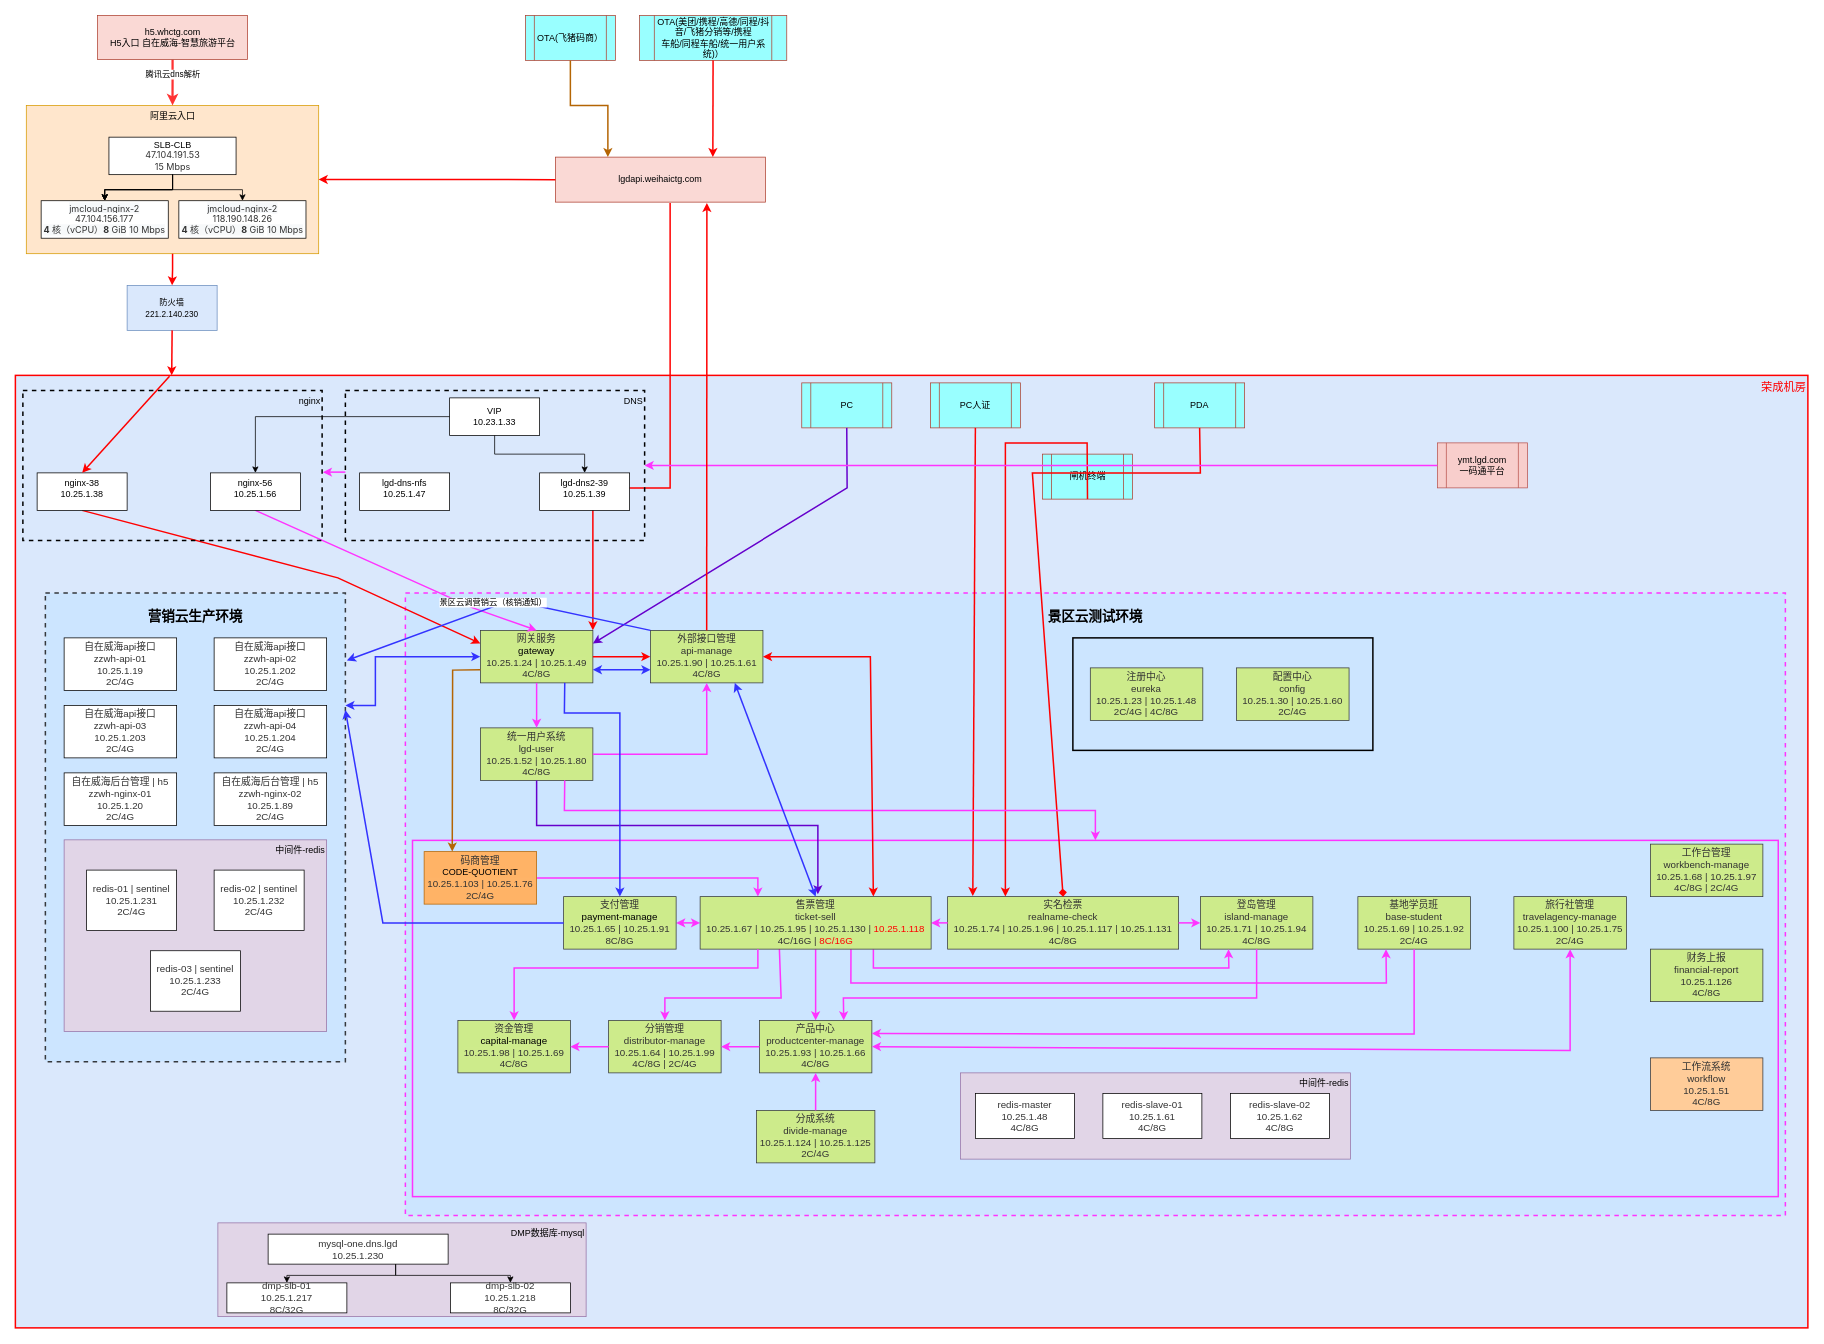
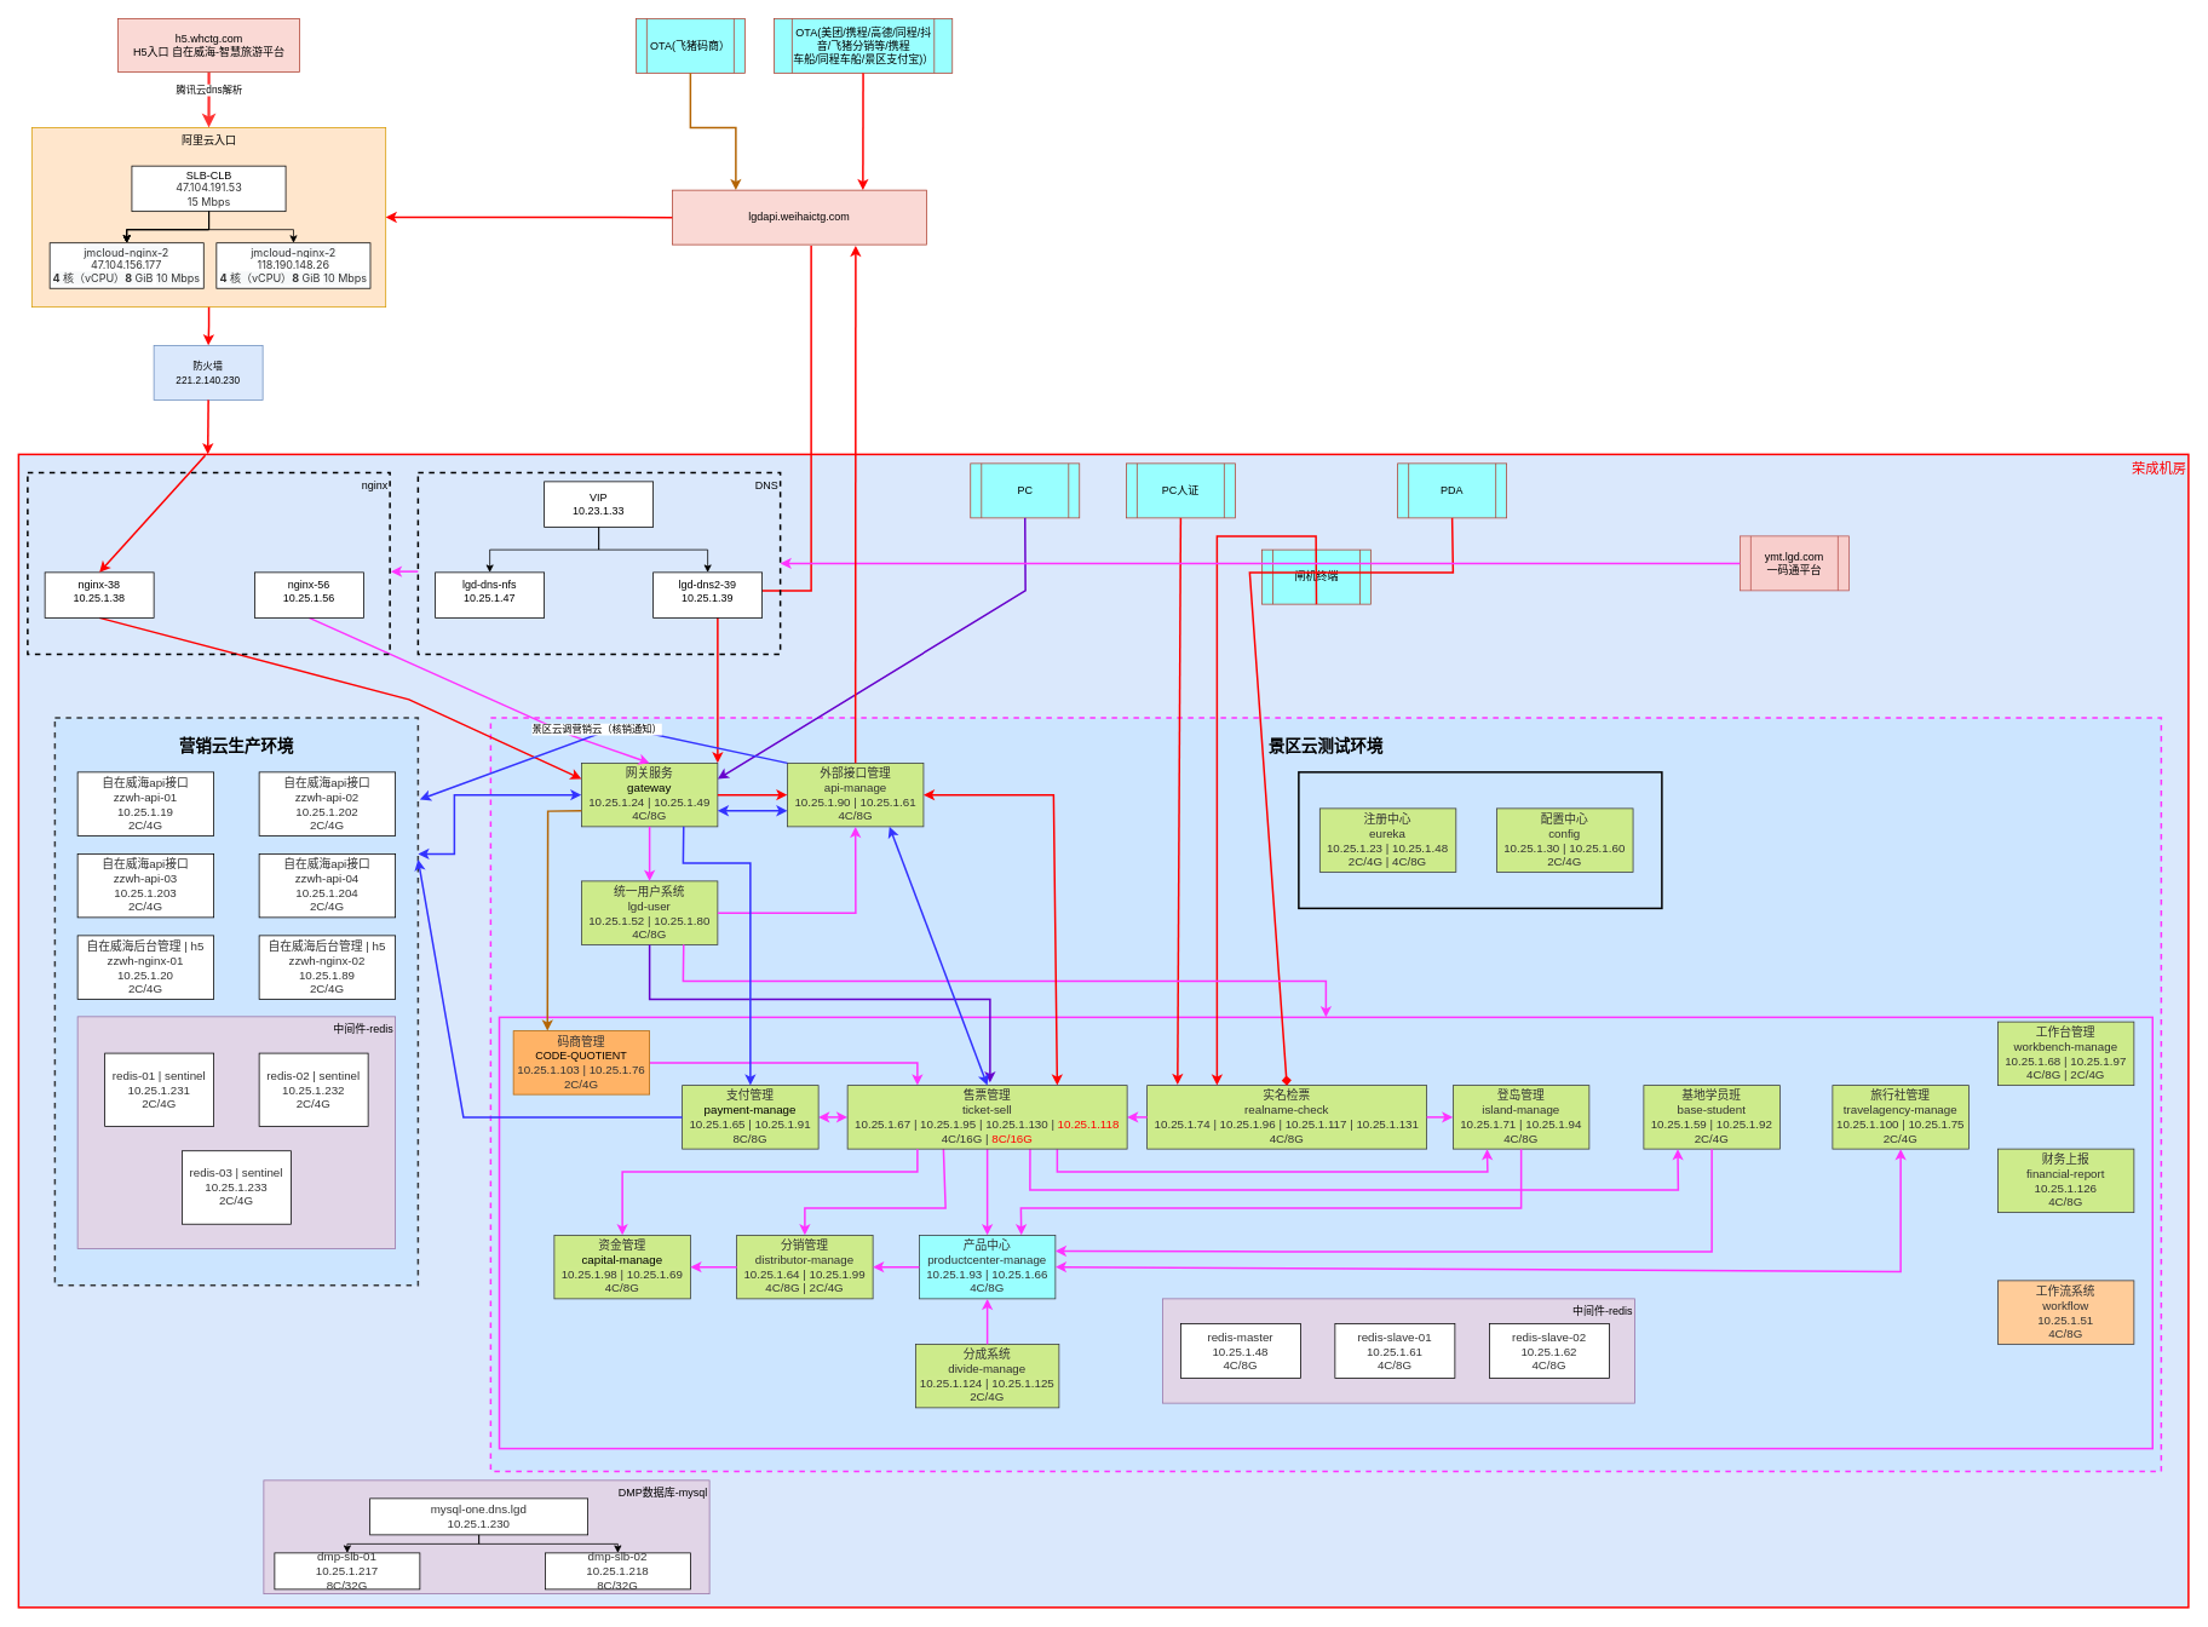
- <mxCell id="52" value="OTA(美团/携程/高德/同程/抖音/飞猪分销等/&lt;span style=&quot;background-color: transparent;&quot;&gt;携程&lt;br&gt;&lt;/span&gt;&lt;span style=&quot;background-color: transparent;&quot;&gt;车船/同程车船/统一用户系统)&lt;/span&gt;）" style="shape=process;whiteSpace=wrap;html=1;backgroundOutline=1;fillColor=#99FFFF;strokeColor=#ae4132;" parent="1" vertex="1"><mxGeometry x="852" y="20" width="196.5" height="60" as="geometry" /></mxCell>
+ <mxCell id="52" value="OTA(美团/携程/高德/同程/抖音/飞猪分销等/&lt;span style=&quot;background-color: transparent;&quot;&gt;携程&lt;br&gt;&lt;/span&gt;&lt;span style=&quot;background-color: transparent;&quot;&gt;车船/同程车船/景区支付宝)&lt;/span&gt;）" style="shape=process;whiteSpace=wrap;html=1;backgroundOutline=1;fillColor=#99FFFF;strokeColor=#ae4132;" parent="1" vertex="1"><mxGeometry x="852" y="20" width="196.5" height="60" as="geometry" /></mxCell>
- <mxCell id="120" value="" style="edgeStyle=orthogonalEdgeStyle;rounded=0;orthogonalLoop=1;jettySize=auto;html=1;" parent="1" source="119" target="106" edge="1"><mxGeometry relative="1" as="geometry" /></mxCell>
+ <mxCell id="120" value="" style="edgeStyle=orthogonalEdgeStyle;rounded=0;orthogonalLoop=1;jettySize=auto;html=1;" parent="1" source="119" target="121" edge="1"><mxGeometry relative="1" as="geometry" /></mxCell>
- <mxCell id="20" value="&lt;div&gt;&lt;font face=&quot;Microsoft YaHei, 微软雅黑, Arial&quot; color=&quot;#323232&quot;&gt;&lt;span style=&quot;font-size: 13px; background-color: rgba(255, 255, 255, 0.01);&quot;&gt;基地学员班&lt;/span&gt;&lt;/font&gt;&lt;/div&gt;&lt;font face=&quot;Microsoft YaHei, 微软雅黑, Arial&quot; color=&quot;#323232&quot;&gt;&lt;span style=&quot;font-size: 13px; background-color: rgba(255, 255, 255, 0.01);&quot;&gt;base-student&lt;/span&gt;&lt;/font&gt;&lt;br style=&quot;color: rgb(50, 50, 50); font-family: &amp;quot;Microsoft YaHei&amp;quot;, 微软雅黑, Arial; font-size: 13px;&quot;&gt;&lt;span style=&quot;color: rgb(50, 50, 50); font-family: &amp;quot;Microsoft YaHei&amp;quot;, 微软雅黑, Arial; font-size: 13px; background-color: rgba(255, 255, 255, 0.01);&quot;&gt;10.25.1.69 | 10.25.1.92&lt;/span&gt;&lt;br style=&quot;color: rgb(50, 50, 50); font-family: &amp;quot;Microsoft YaHei&amp;quot;, 微软雅黑, Arial; font-size: 13px;&quot;&gt;&lt;span style=&quot;color: rgb(50, 50, 50); font-family: &amp;quot;Microsoft YaHei&amp;quot;, 微软雅黑, Arial; font-size: 13px; background-color: rgba(255, 255, 255, 0.01);&quot;&gt;2C/4G&lt;/span&gt;" style="rounded=0;whiteSpace=wrap;html=1;fillColor=#cdeb8b;strokeColor=#36393d;align=center;" parent="1" vertex="1"><mxGeometry x="1810" y="1195" width="150" height="70" as="geometry" /></mxCell>
+ <mxCell id="20" value="&lt;div&gt;&lt;font face=&quot;Microsoft YaHei, 微软雅黑, Arial&quot; color=&quot;#323232&quot;&gt;&lt;span style=&quot;font-size: 13px; background-color: rgba(255, 255, 255, 0.01);&quot;&gt;基地学员班&lt;/span&gt;&lt;/font&gt;&lt;/div&gt;&lt;font face=&quot;Microsoft YaHei, 微软雅黑, Arial&quot; color=&quot;#323232&quot;&gt;&lt;span style=&quot;font-size: 13px; background-color: rgba(255, 255, 255, 0.01);&quot;&gt;base-student&lt;/span&gt;&lt;/font&gt;&lt;br style=&quot;color: rgb(50, 50, 50); font-family: &amp;quot;Microsoft YaHei&amp;quot;, 微软雅黑, Arial; font-size: 13px;&quot;&gt;&lt;span style=&quot;color: rgb(50, 50, 50); font-family: &amp;quot;Microsoft YaHei&amp;quot;, 微软雅黑, Arial; font-size: 13px; background-color: rgba(255, 255, 255, 0.01);&quot;&gt;10.25.1.59 | 10.25.1.92&lt;/span&gt;&lt;br style=&quot;color: rgb(50, 50, 50); font-family: &amp;quot;Microsoft YaHei&amp;quot;, 微软雅黑, Arial; font-size: 13px;&quot;&gt;&lt;span style=&quot;color: rgb(50, 50, 50); font-family: &amp;quot;Microsoft YaHei&amp;quot;, 微软雅黑, Arial; font-size: 13px; background-color: rgba(255, 255, 255, 0.01);&quot;&gt;2C/4G&lt;/span&gt;" style="rounded=0;whiteSpace=wrap;html=1;fillColor=#cdeb8b;strokeColor=#36393d;align=center;" parent="1" vertex="1"><mxGeometry x="1810" y="1195" width="150" height="70" as="geometry" /></mxCell>
- <mxCell id="23" value="&lt;div&gt;&lt;font face=&quot;Microsoft YaHei, 微软雅黑, Arial&quot; color=&quot;#323232&quot;&gt;&lt;span style=&quot;font-size: 13px; background-color: rgba(255, 255, 255, 0.01);&quot;&gt;产品中心&lt;/span&gt;&lt;/font&gt;&lt;/div&gt;&lt;span style=&quot;color: rgb(50, 50, 50); font-family: &amp;quot;Microsoft YaHei&amp;quot;, 微软雅黑, Arial; font-size: 13px; background-color: rgba(255, 255, 255, 0.01);&quot;&gt;productcenter-manage&lt;/span&gt;&lt;br style=&quot;color: rgb(50, 50, 50); font-family: &amp;quot;Microsoft YaHei&amp;quot;, 微软雅黑, Arial; font-size: 13px;&quot;&gt;&lt;span style=&quot;color: rgb(50, 50, 50); font-family: &amp;quot;Microsoft YaHei&amp;quot;, 微软雅黑, Arial; font-size: 13px; background-color: rgba(255, 255, 255, 0.01);&quot;&gt;10.25.1.93 | 10.25.1.66&lt;/span&gt;&lt;br style=&quot;color: rgb(50, 50, 50); font-family: &amp;quot;Microsoft YaHei&amp;quot;, 微软雅黑, Arial; font-size: 13px;&quot;&gt;&lt;span style=&quot;color: rgb(50, 50, 50); font-family: &amp;quot;Microsoft YaHei&amp;quot;, 微软雅黑, Arial; font-size: 13px; background-color: rgba(255, 255, 255, 0.01);&quot;&gt;4C/8G&lt;/span&gt;" style="rounded=0;whiteSpace=wrap;html=1;fillColor=#cdeb8b;strokeColor=#36393d;align=center;" parent="1" vertex="1"><mxGeometry x="1012" y="1360" width="150" height="70" as="geometry" /></mxCell>
+ <mxCell id="23" value="&lt;div&gt;&lt;font face=&quot;Microsoft YaHei, 微软雅黑, Arial&quot; color=&quot;#323232&quot;&gt;&lt;span style=&quot;font-size: 13px; background-color: rgba(255, 255, 255, 0.01);&quot;&gt;产品中心&lt;/span&gt;&lt;/font&gt;&lt;/div&gt;&lt;span style=&quot;color: rgb(50, 50, 50); font-family: &amp;quot;Microsoft YaHei&amp;quot;, 微软雅黑, Arial; font-size: 13px; background-color: rgba(255, 255, 255, 0.01);&quot;&gt;productcenter-manage&lt;/span&gt;&lt;br style=&quot;color: rgb(50, 50, 50); font-family: &amp;quot;Microsoft YaHei&amp;quot;, 微软雅黑, Arial; font-size: 13px;&quot;&gt;&lt;span style=&quot;color: rgb(50, 50, 50); font-family: &amp;quot;Microsoft YaHei&amp;quot;, 微软雅黑, Arial; font-size: 13px; background-color: rgba(255, 255, 255, 0.01);&quot;&gt;10.25.1.93 | 10.25.1.66&lt;/span&gt;&lt;br style=&quot;color: rgb(50, 50, 50); font-family: &amp;quot;Microsoft YaHei&amp;quot;, 微软雅黑, Arial; font-size: 13px;&quot;&gt;&lt;span style=&quot;color: rgb(50, 50, 50); font-family: &amp;quot;Microsoft YaHei&amp;quot;, 微软雅黑, Arial; font-size: 13px; background-color: rgba(255, 255, 255, 0.01);&quot;&gt;4C/8G&lt;/span&gt;" style="rounded=0;whiteSpace=wrap;html=1;fillColor=#99ffff;strokeColor=#36393d;align=center;" parent="1" vertex="1"><mxGeometry x="1012" y="1360" width="150" height="70" as="geometry" /></mxCell>
- <mxCell id="78" value="&lt;div style=&quot;resize: none; outline: none; font-size: 13px; color: rgb(50, 50, 50); font-family: &amp;quot;Microsoft YaHei&amp;quot;, 微软雅黑, Arial;&quot;&gt;&lt;span style=&quot;background-color: rgba(255, 255, 255, 0.01);&quot;&gt;mysql-one.dns.lgd&lt;br&gt;&lt;/span&gt;10.25.1.230&lt;/div&gt;" style="rounded=0;whiteSpace=wrap;html=1;" parent="75" vertex="1"><mxGeometry x="67" y="5" width="240" height="40" as="geometry" /></mxCell>
+ <mxCell id="78" value="&lt;div style=&quot;resize: none; outline: none; font-size: 13px; color: rgb(50, 50, 50); font-family: &amp;quot;Microsoft YaHei&amp;quot;, 微软雅黑, Arial;&quot;&gt;&lt;span style=&quot;background-color: rgba(255, 255, 255, 0.01);&quot;&gt;mysql-one.dns.lgd&lt;br&gt;&lt;/span&gt;10.25.1.230&lt;/div&gt;" style="rounded=0;whiteSpace=wrap;html=1;" parent="75" vertex="1"><mxGeometry x="117" y="10" width="240" height="40" as="geometry" /></mxCell>
